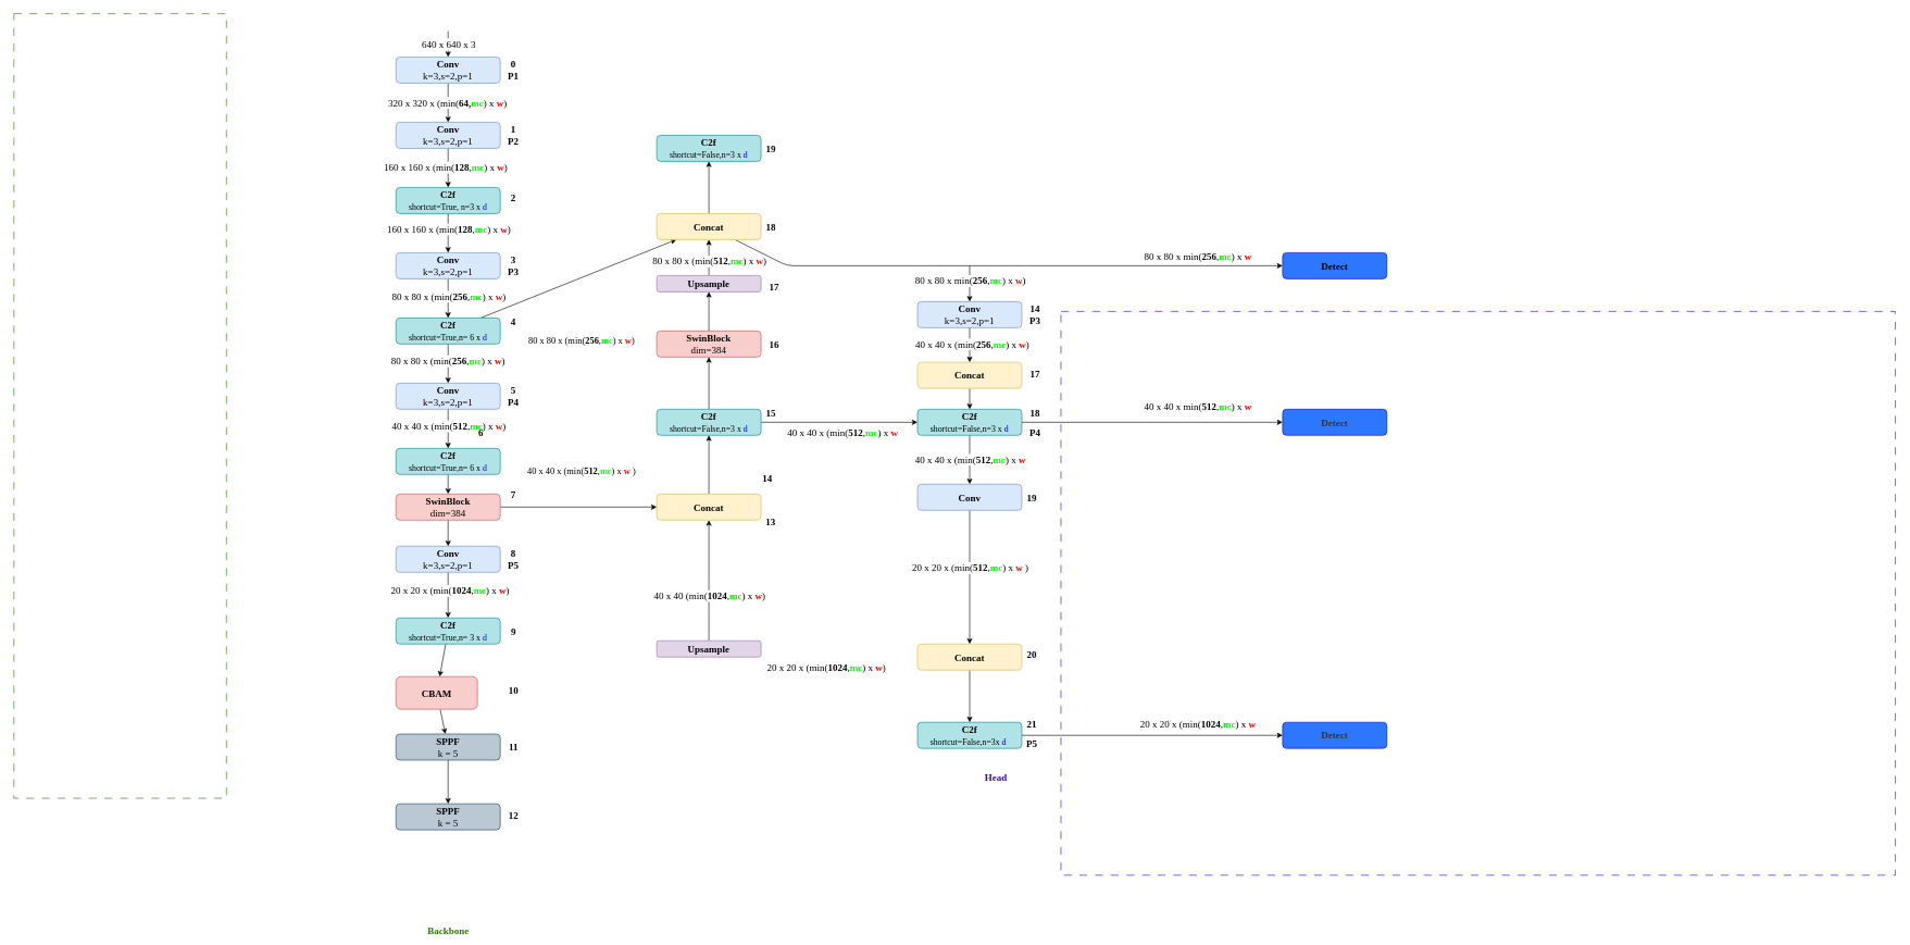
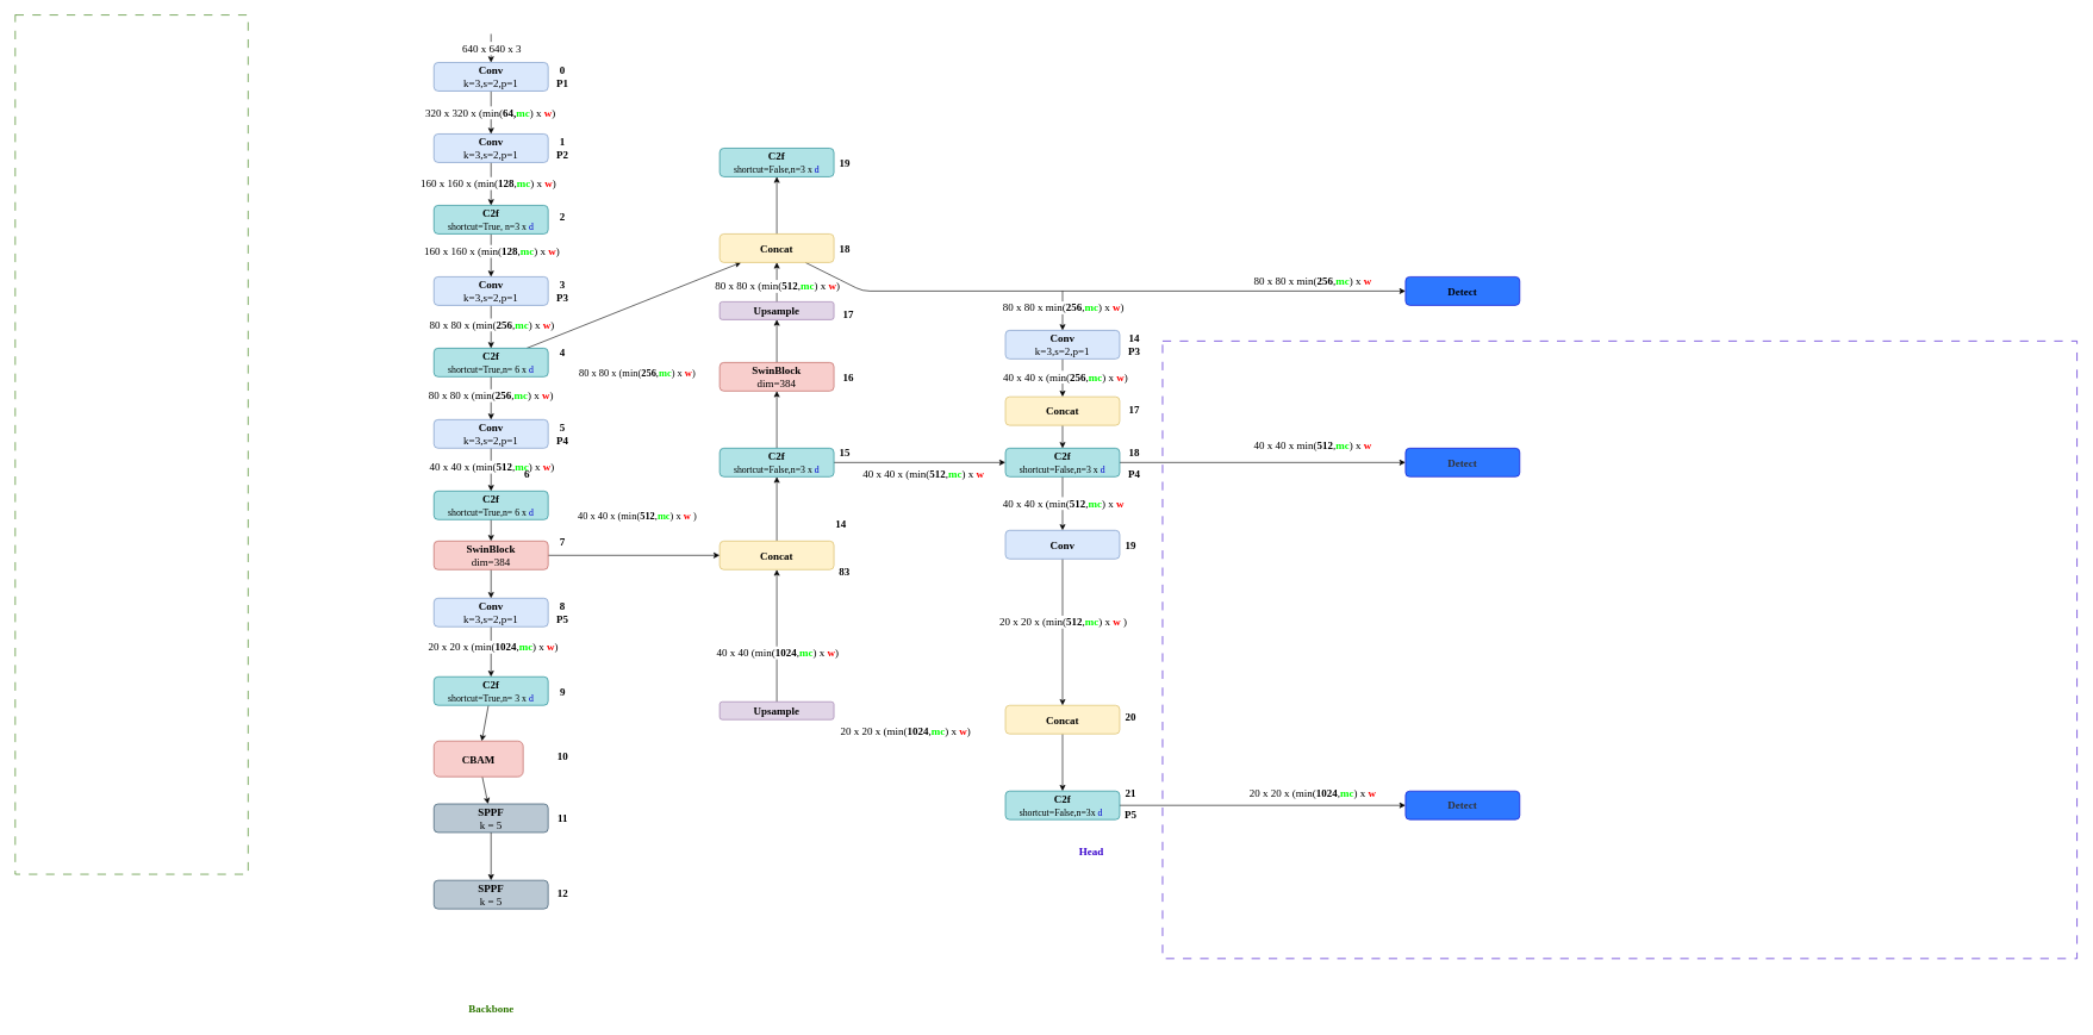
- <mxCell id="59" value="&lt;font&gt;&lt;b&gt;13&lt;/b&gt;&lt;/font&gt;" style="text;html=1;align=center;verticalAlign=middle;whiteSpace=wrap;rounded=0;fontFamily=Verdana;fontSize=15;" parent="1" vertex="1"><mxGeometry x="1151" y="784.5" width="60" height="30" as="geometry" /></mxCell>
+ <mxCell id="59" value="&lt;font&gt;&lt;b&gt;83&lt;/b&gt;&lt;/font&gt;" style="text;html=1;align=center;verticalAlign=middle;whiteSpace=wrap;rounded=0;fontFamily=Verdana;fontSize=15;" parent="1" vertex="1"><mxGeometry x="1151" y="784.5" width="60" height="30" as="geometry" /></mxCell>
- <mxCell id="101" value="&lt;b&gt;&lt;font style=&quot;color: rgb(45, 118, 0);&quot;&gt;Backbone&lt;/font&gt;&lt;/b&gt;" style="text;html=1;align=center;verticalAlign=middle;resizable=0;points=[];autosize=1;strokeColor=none;fillColor=none;fontFamily=Verdana;fontSize=15;" parent="1" vertex="1"><mxGeometry x="631" y="1412" width="110" height="30" as="geometry" /></mxCell>
+ <mxCell id="101" value="&lt;b&gt;&lt;font style=&quot;color: rgb(45, 118, 0);&quot;&gt;Backbone&lt;/font&gt;&lt;/b&gt;" style="text;html=1;align=center;verticalAlign=middle;resizable=0;points=[];autosize=1;strokeColor=none;fillColor=none;fontFamily=Verdana;fontSize=15;" parent="1" vertex="1"><mxGeometry x="631" y="1397" width="110" height="30" as="geometry" /></mxCell>
